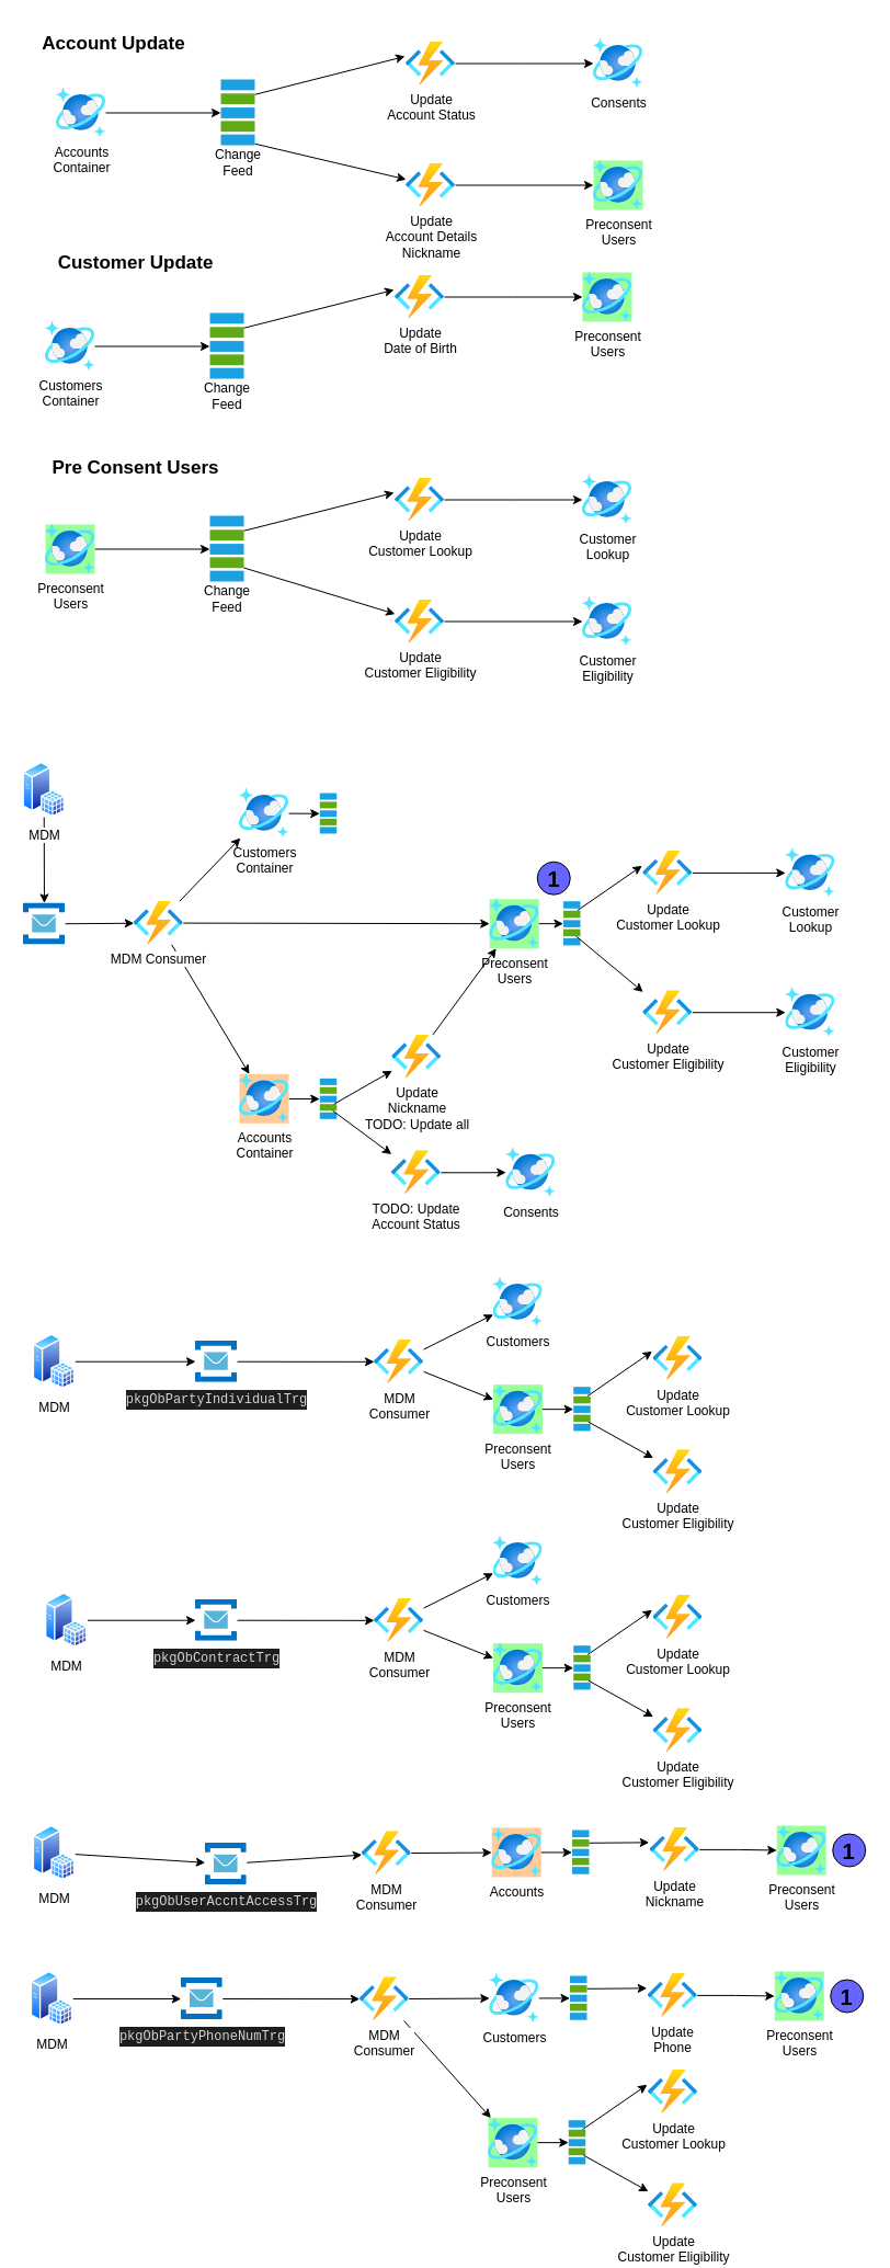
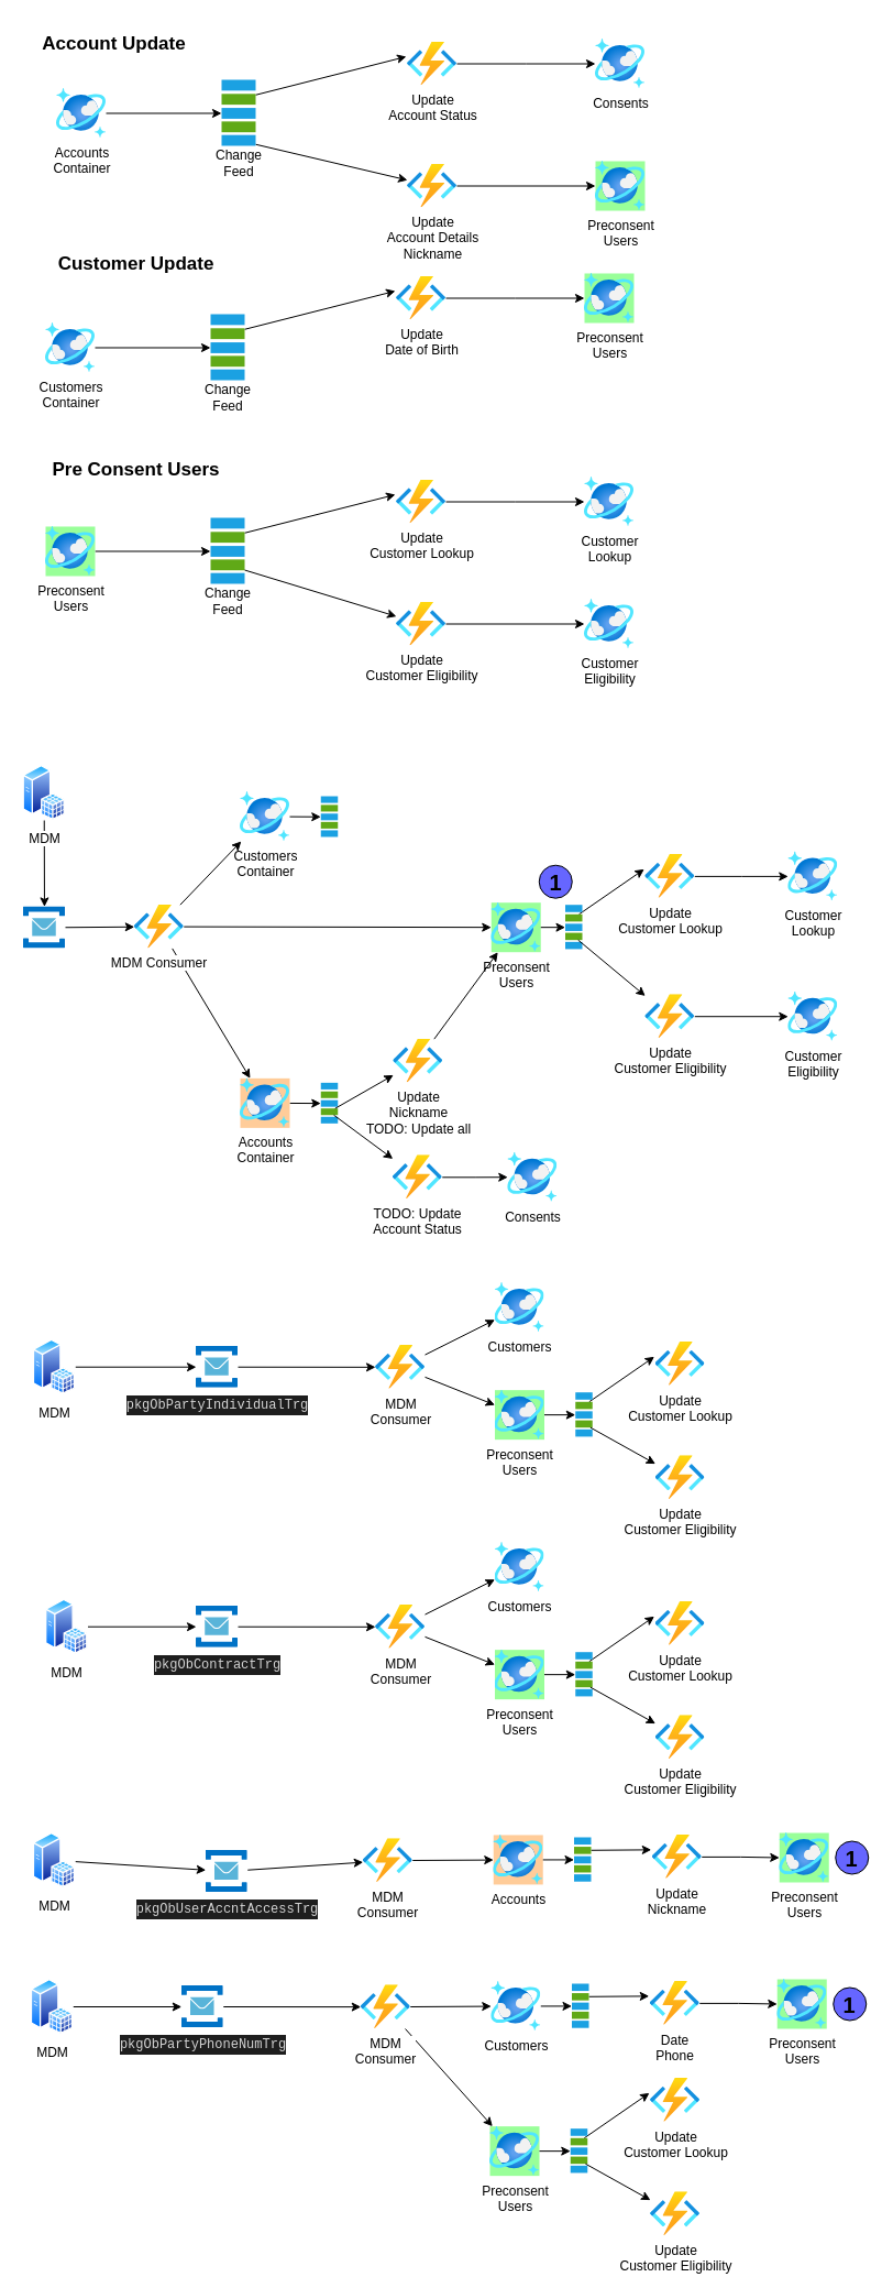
- <mxCell id="171" value="Update&lt;br&gt;Phone" style="aspect=fixed;html=1;points=[];align=center;image;fontSize=12;image=img/lib/azure2/compute/Function_Apps.svg;" vertex="1" parent="1"><mxGeometry x="590.75" y="1800" width="45" height="39.71" as="geometry" /></mxCell>
+ <mxCell id="171" value="Date&lt;br&gt;Phone" style="aspect=fixed;html=1;points=[];align=center;image;fontSize=12;image=img/lib/azure2/compute/Function_Apps.svg;" vertex="1" parent="1"><mxGeometry x="590.75" y="1800" width="45" height="39.71" as="geometry" /></mxCell>
